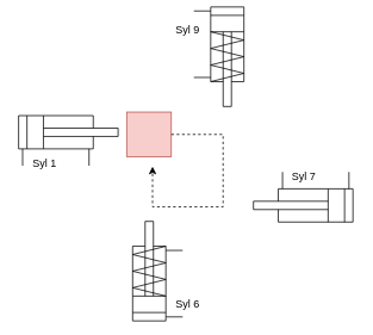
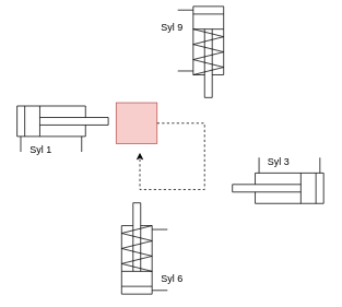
- <mxCell id="8" value="Syl 7" style="text;html=1;align=center;verticalAlign=middle;resizable=0;points=[];autosize=1;strokeColor=none;fillColor=none;" vertex="1" parent="1"><mxGeometry x="316.21" y="185" width="45" height="26" as="geometry" /></mxCell>
+ <mxCell id="8" value="Syl 3" style="text;html=1;align=center;verticalAlign=middle;resizable=0;points=[];autosize=1;strokeColor=none;fillColor=none;" vertex="1" parent="1"><mxGeometry x="316.21" y="185" width="45" height="26" as="geometry" /></mxCell>
